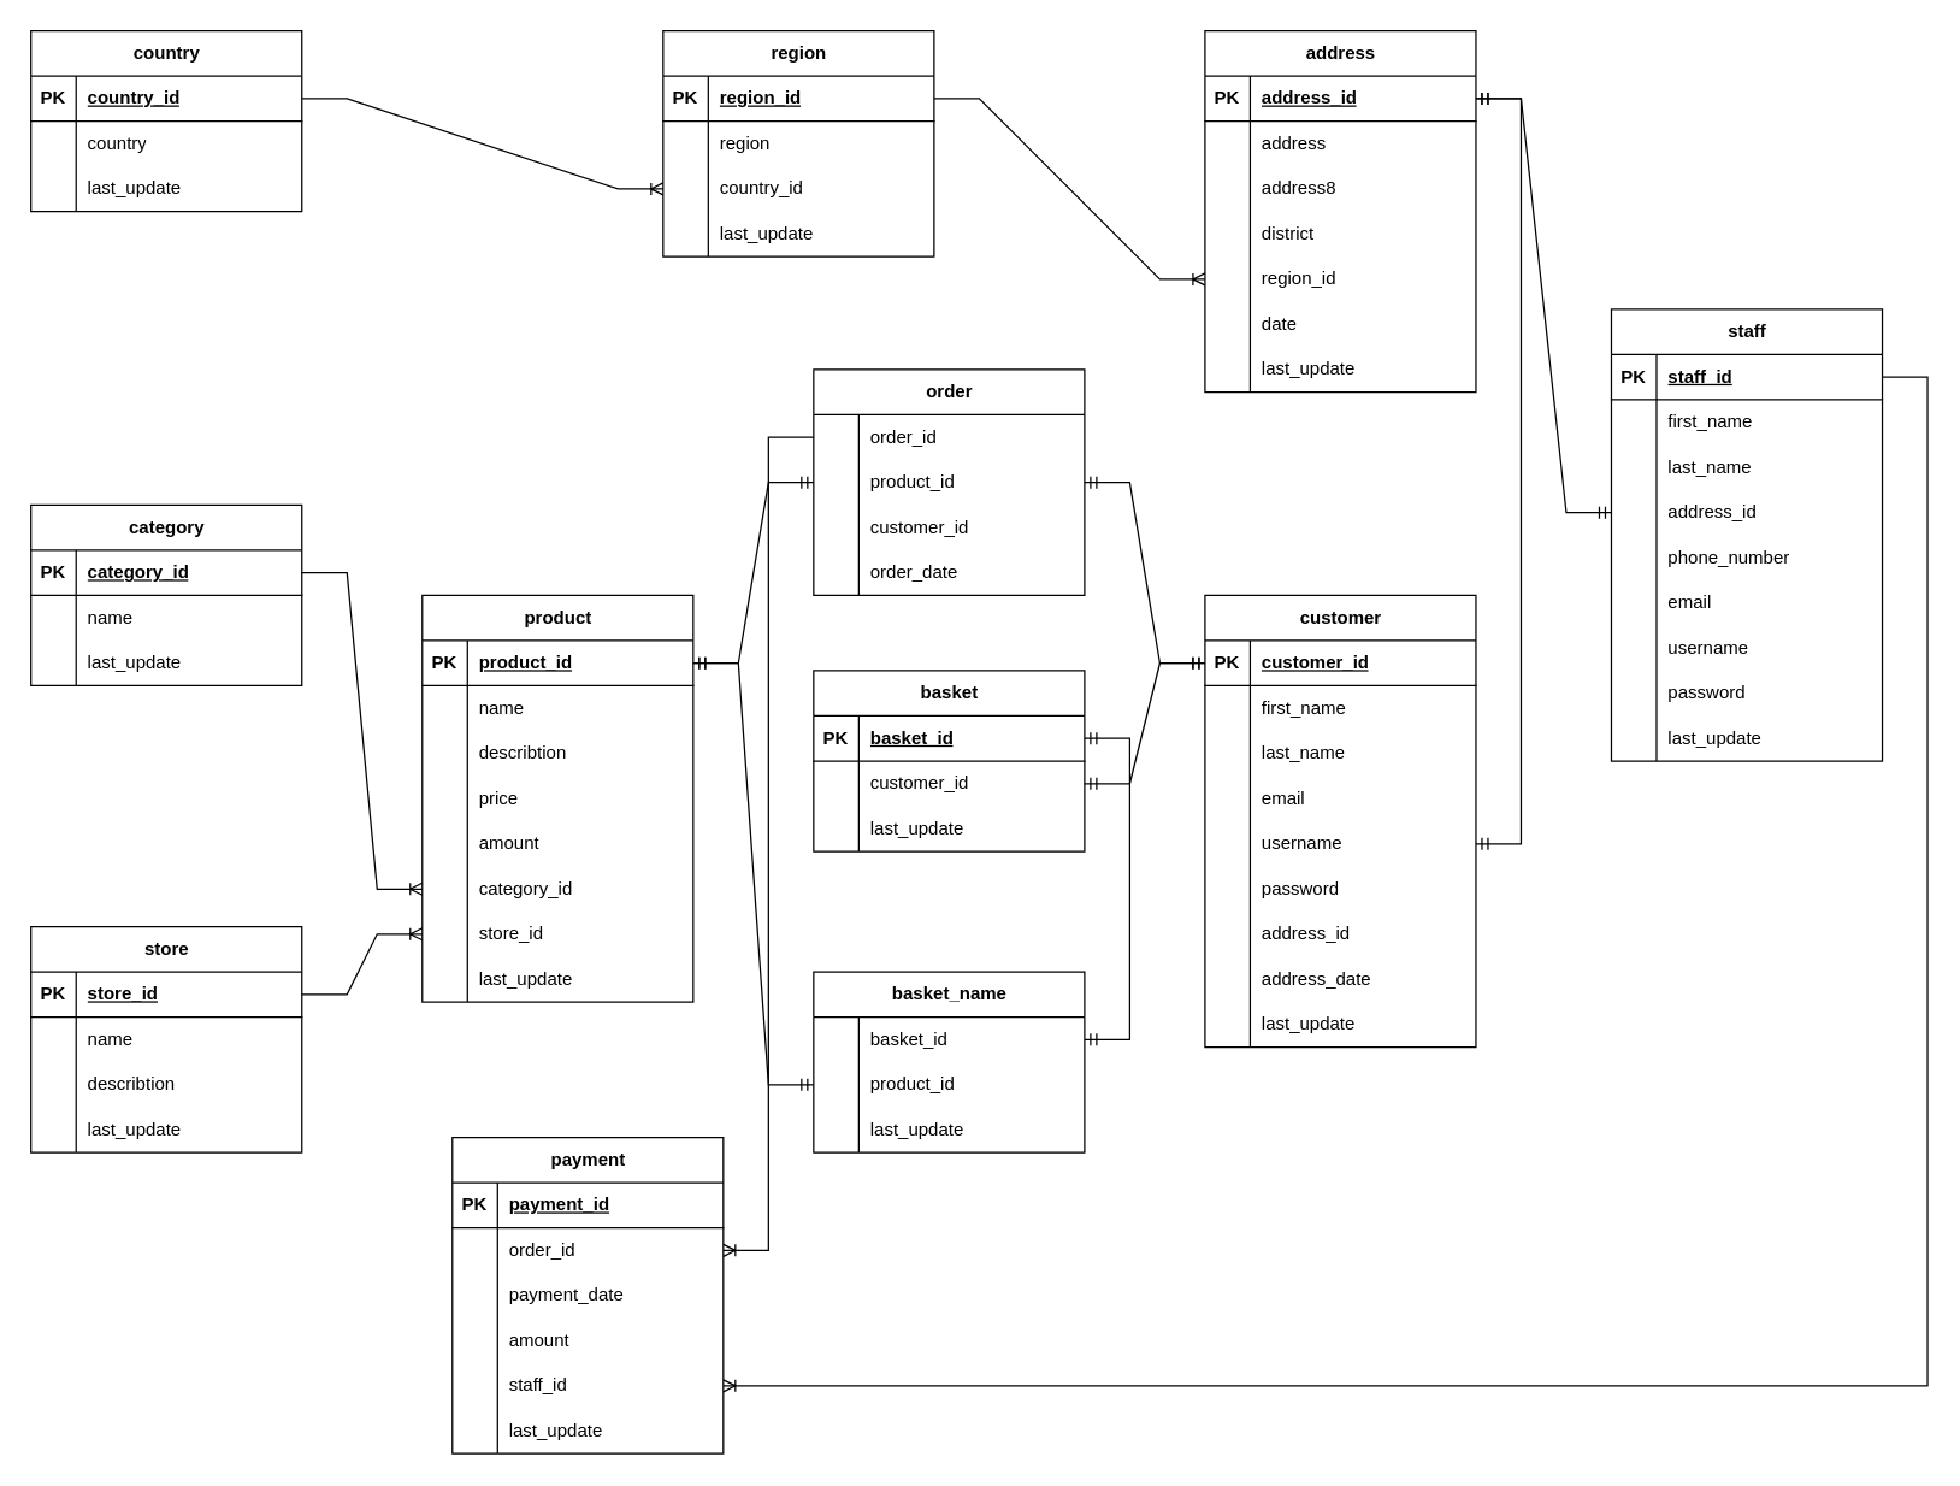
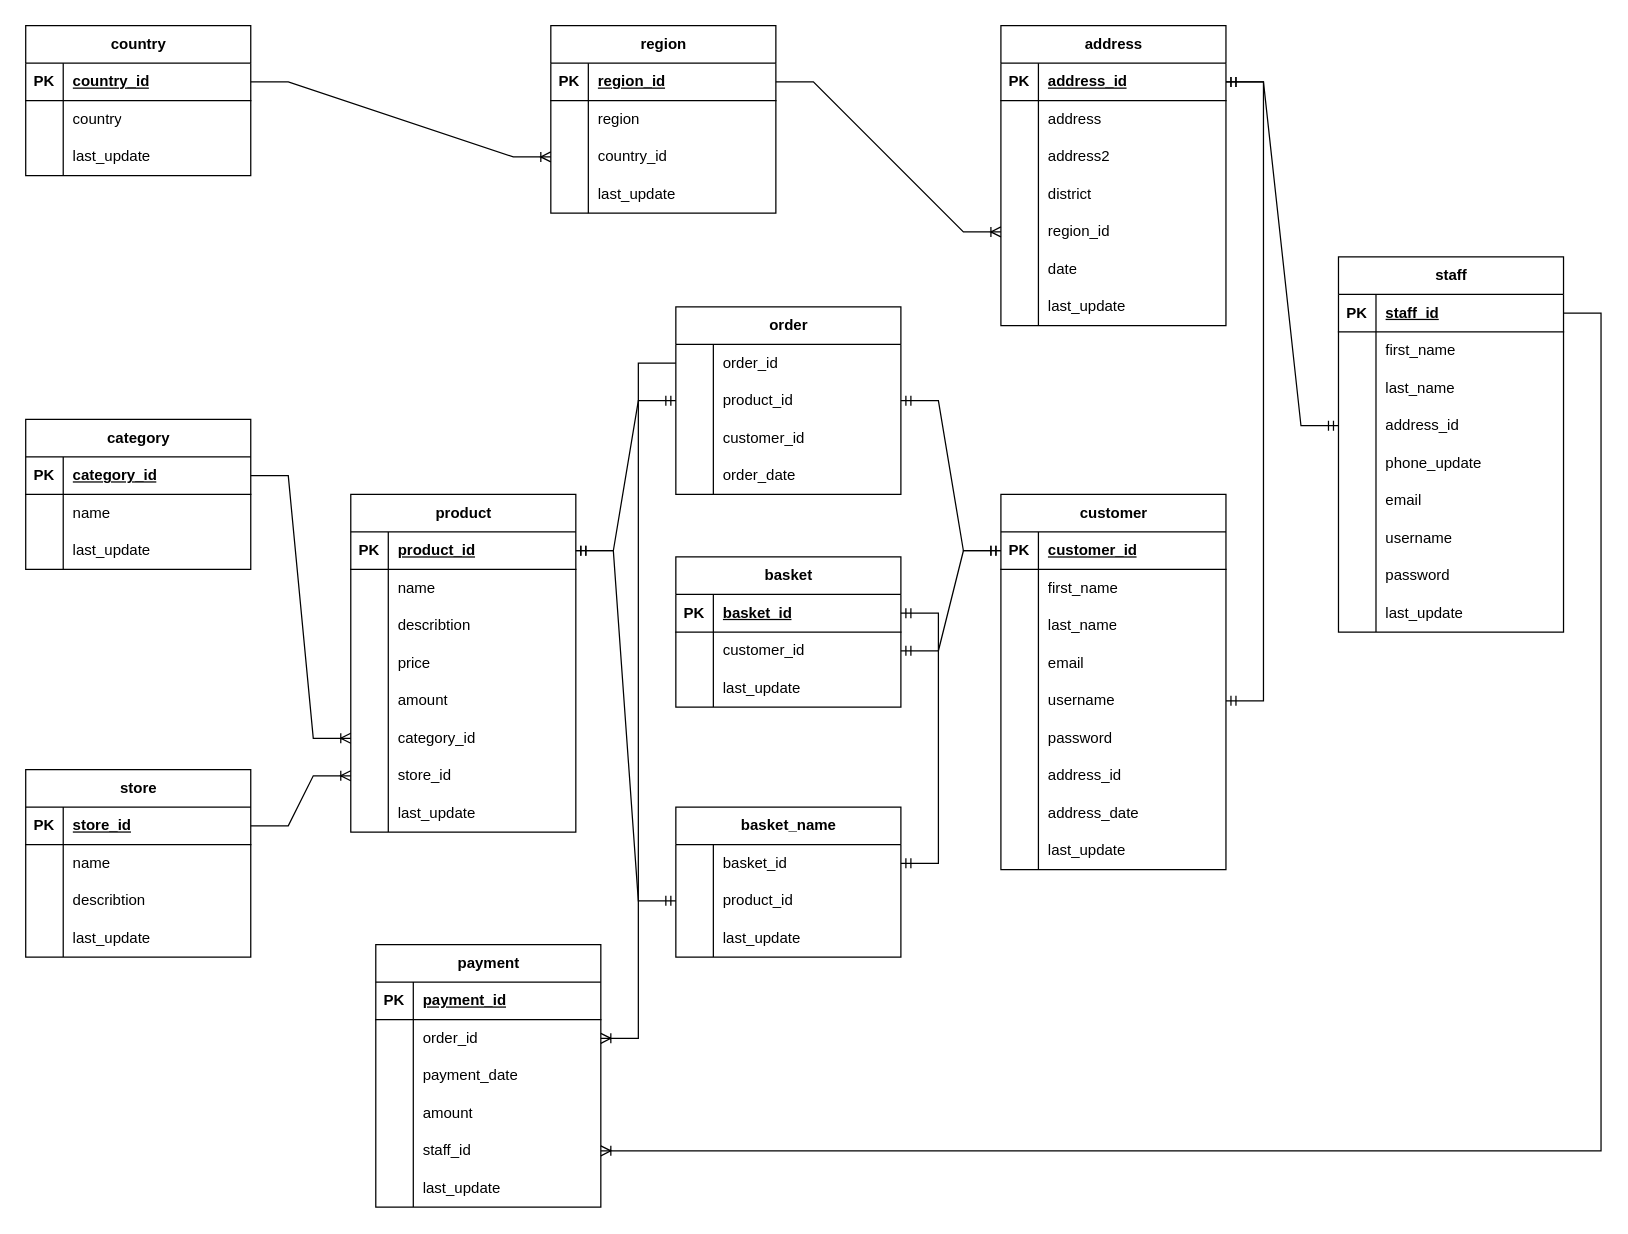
- <mxCell id="39" value="address8" style="shape=partialRectangle;connectable=0;fillColor=none;top=0;left=0;bottom=0;right=0;align=left;spacingLeft=6;overflow=hidden;whiteSpace=wrap;html=1;" parent="37" vertex="1"><mxGeometry x="30" width="150" height="30" as="geometry"><mxRectangle width="150" height="30" as="alternateBounds" /></mxGeometry></mxCell>
+ <mxCell id="39" value="address2" style="shape=partialRectangle;connectable=0;fillColor=none;top=0;left=0;bottom=0;right=0;align=left;spacingLeft=6;overflow=hidden;whiteSpace=wrap;html=1;" parent="37" vertex="1"><mxGeometry x="30" width="150" height="30" as="geometry"><mxRectangle width="150" height="30" as="alternateBounds" /></mxGeometry></mxCell>
- <mxCell id="181" value="phone_number" style="shape=partialRectangle;connectable=0;fillColor=none;top=0;left=0;bottom=0;right=0;align=left;spacingLeft=6;overflow=hidden;whiteSpace=wrap;html=1;" vertex="1" parent="179"><mxGeometry x="30" width="150" height="30" as="geometry"><mxRectangle width="150" height="30" as="alternateBounds" /></mxGeometry></mxCell>
+ <mxCell id="181" value="phone_update" style="shape=partialRectangle;connectable=0;fillColor=none;top=0;left=0;bottom=0;right=0;align=left;spacingLeft=6;overflow=hidden;whiteSpace=wrap;html=1;" vertex="1" parent="179"><mxGeometry x="30" width="150" height="30" as="geometry"><mxRectangle width="150" height="30" as="alternateBounds" /></mxGeometry></mxCell>
